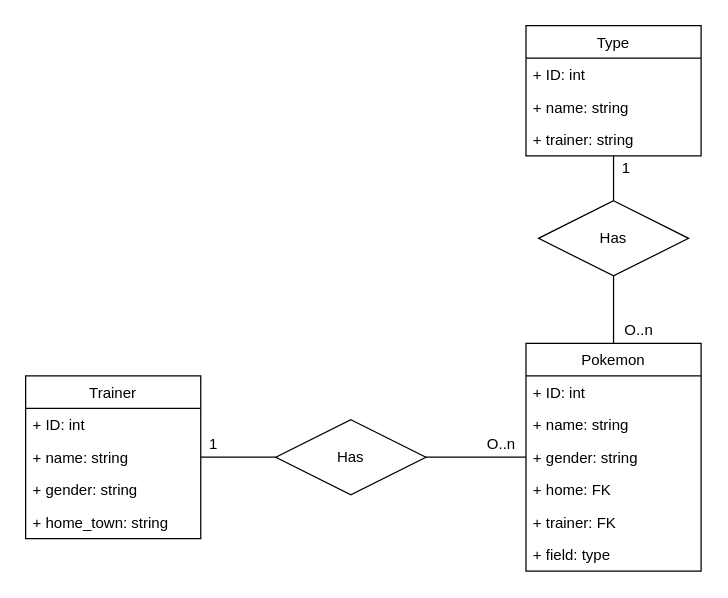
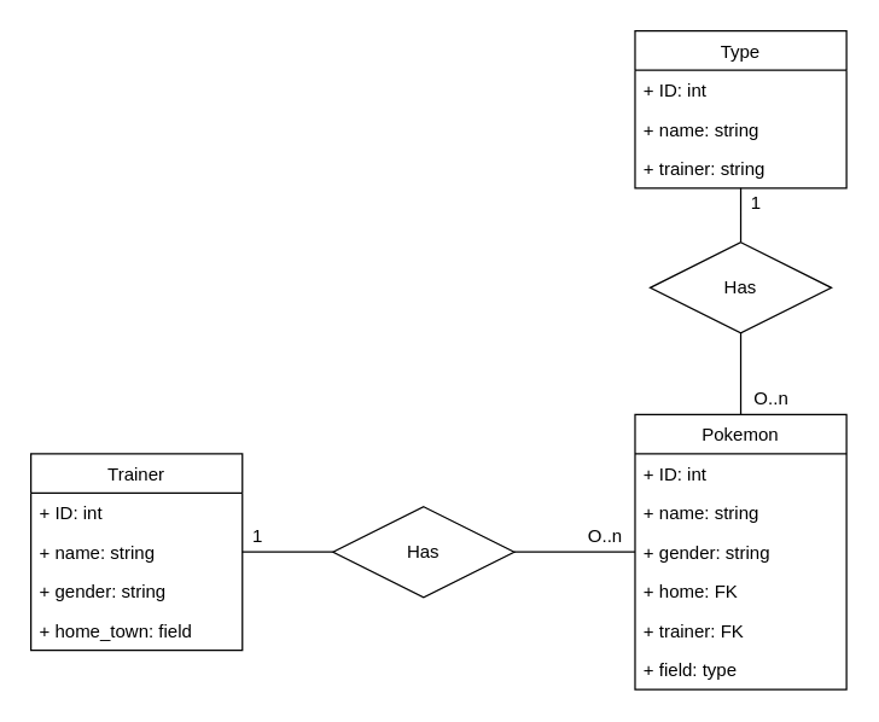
- <mxCell id="6" value="+ home_town: string" style="text;strokeColor=none;fillColor=none;align=left;verticalAlign=top;spacingLeft=4;spacingRight=4;overflow=hidden;rotatable=0;points=[[0,0.5],[1,0.5]];portConstraint=eastwest;" vertex="1" parent="2"><mxGeometry y="104" width="140" height="26" as="geometry" /></mxCell>
+ <mxCell id="6" value="+ home_town: field" style="text;strokeColor=none;fillColor=none;align=left;verticalAlign=top;spacingLeft=4;spacingRight=4;overflow=hidden;rotatable=0;points=[[0,0.5],[1,0.5]];portConstraint=eastwest;" vertex="1" parent="2"><mxGeometry y="104" width="140" height="26" as="geometry" /></mxCell>
